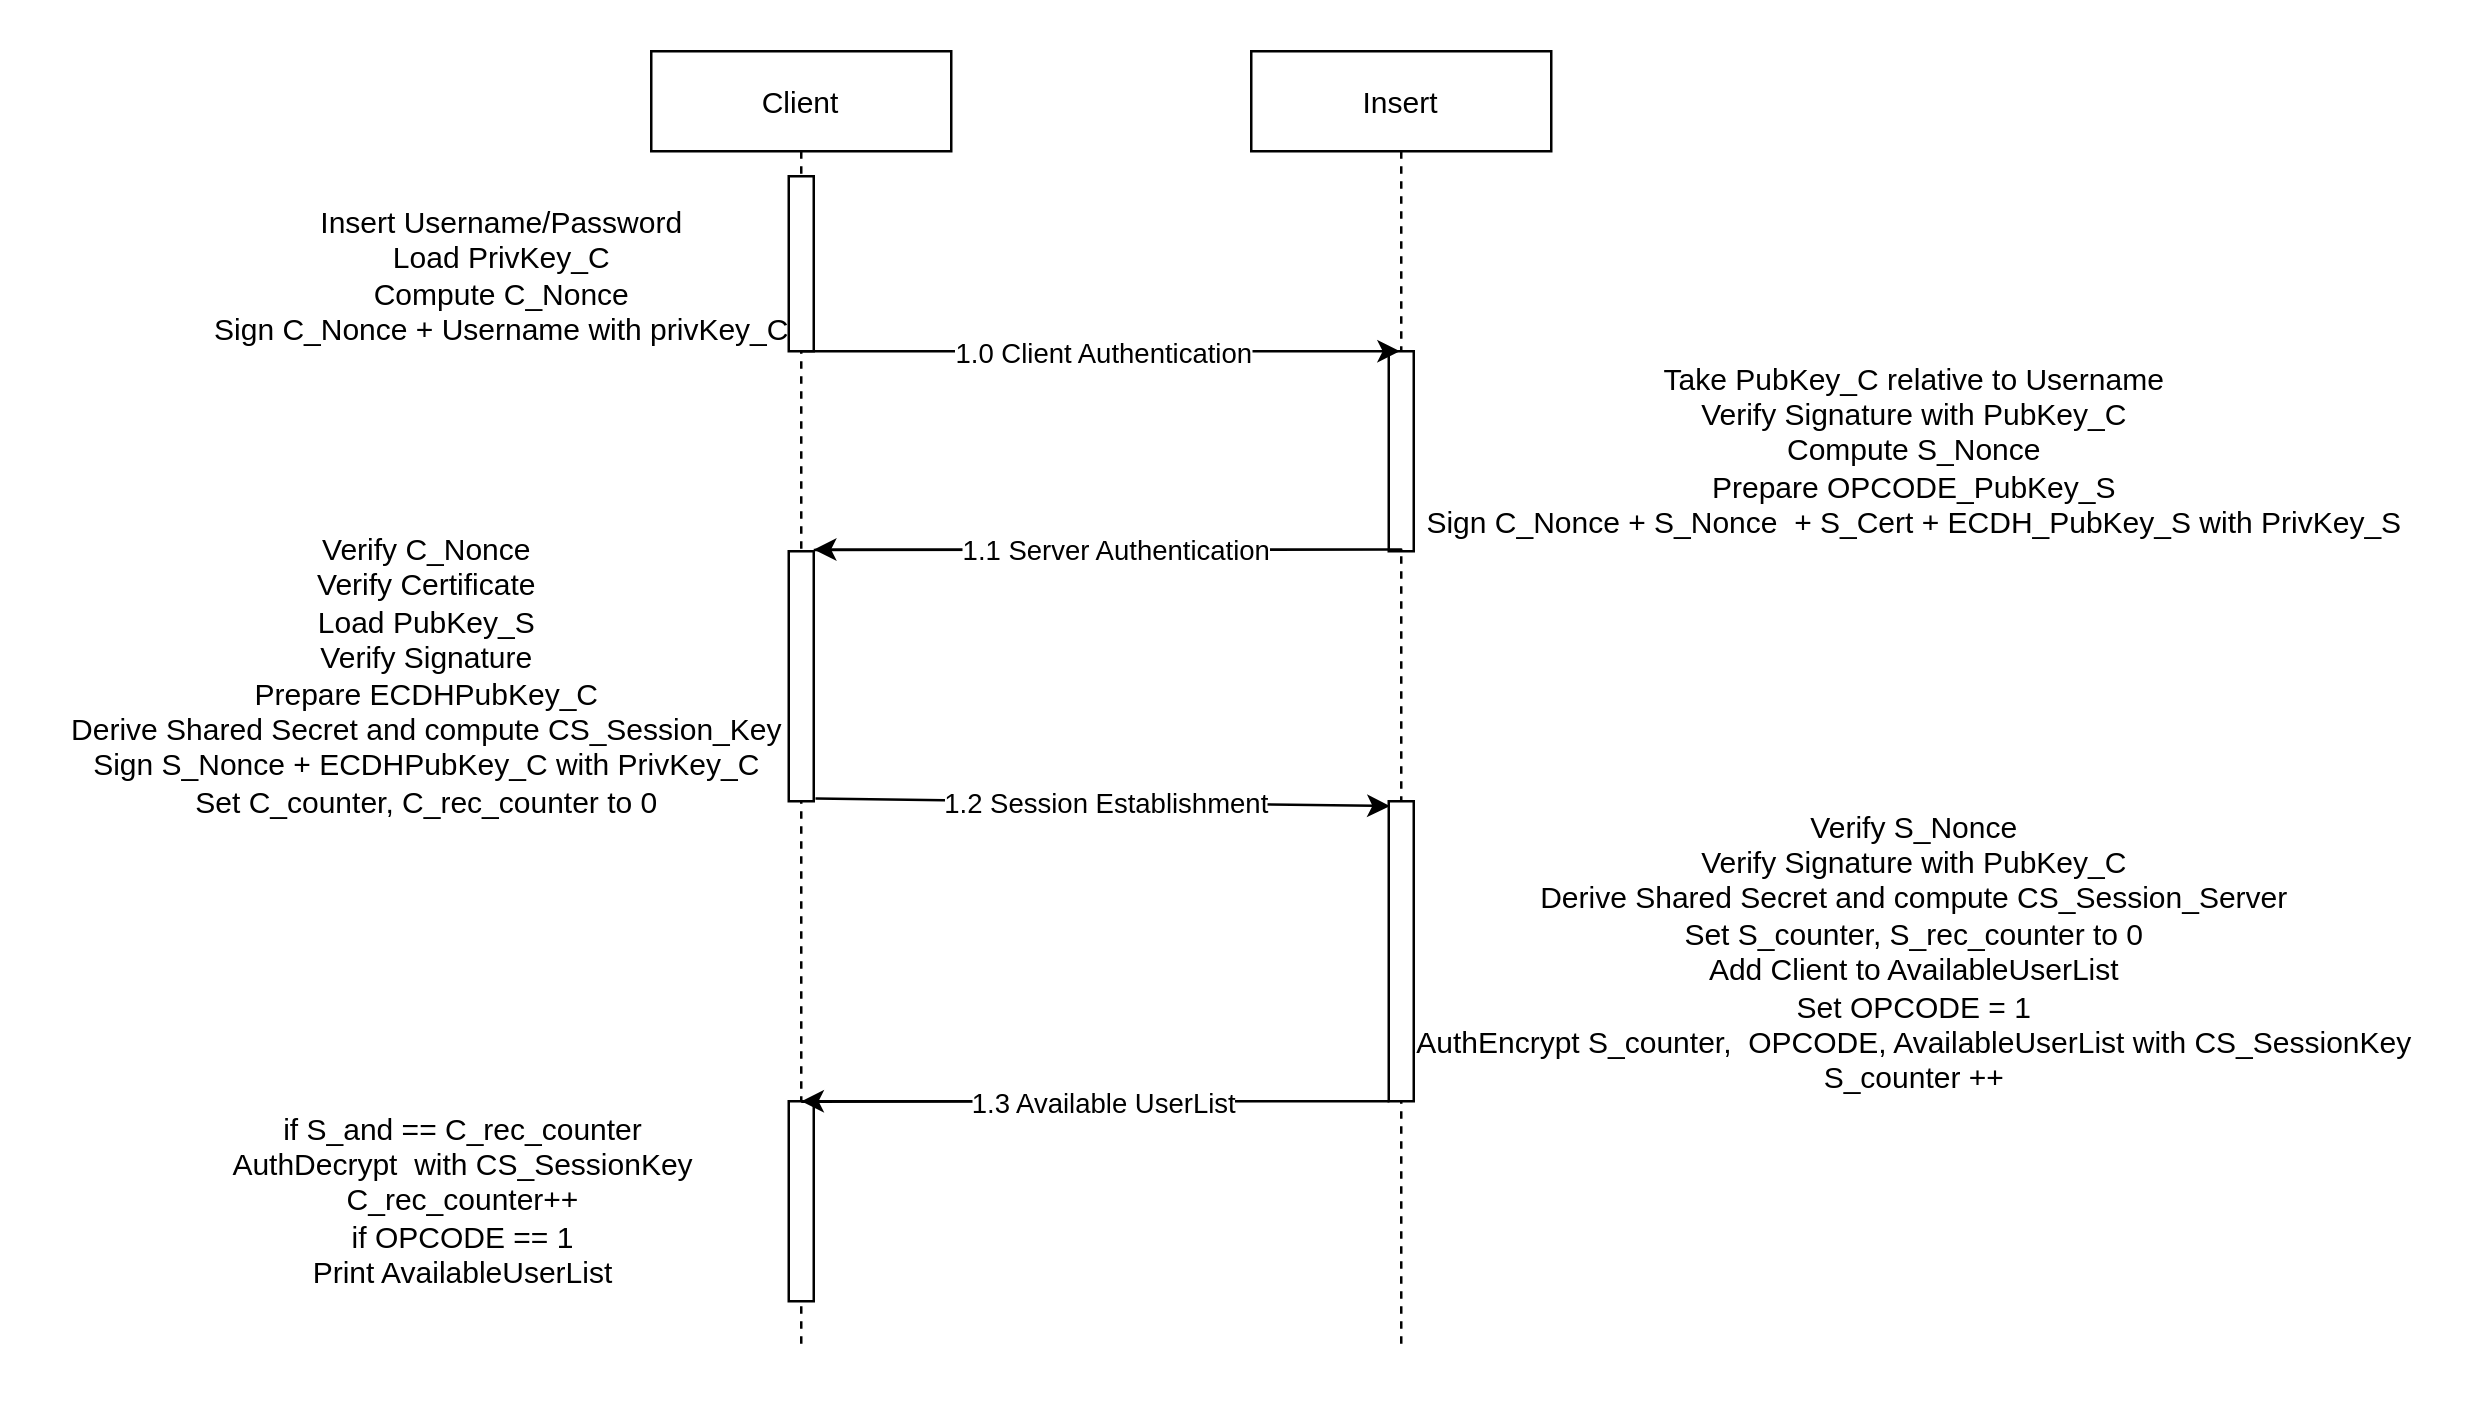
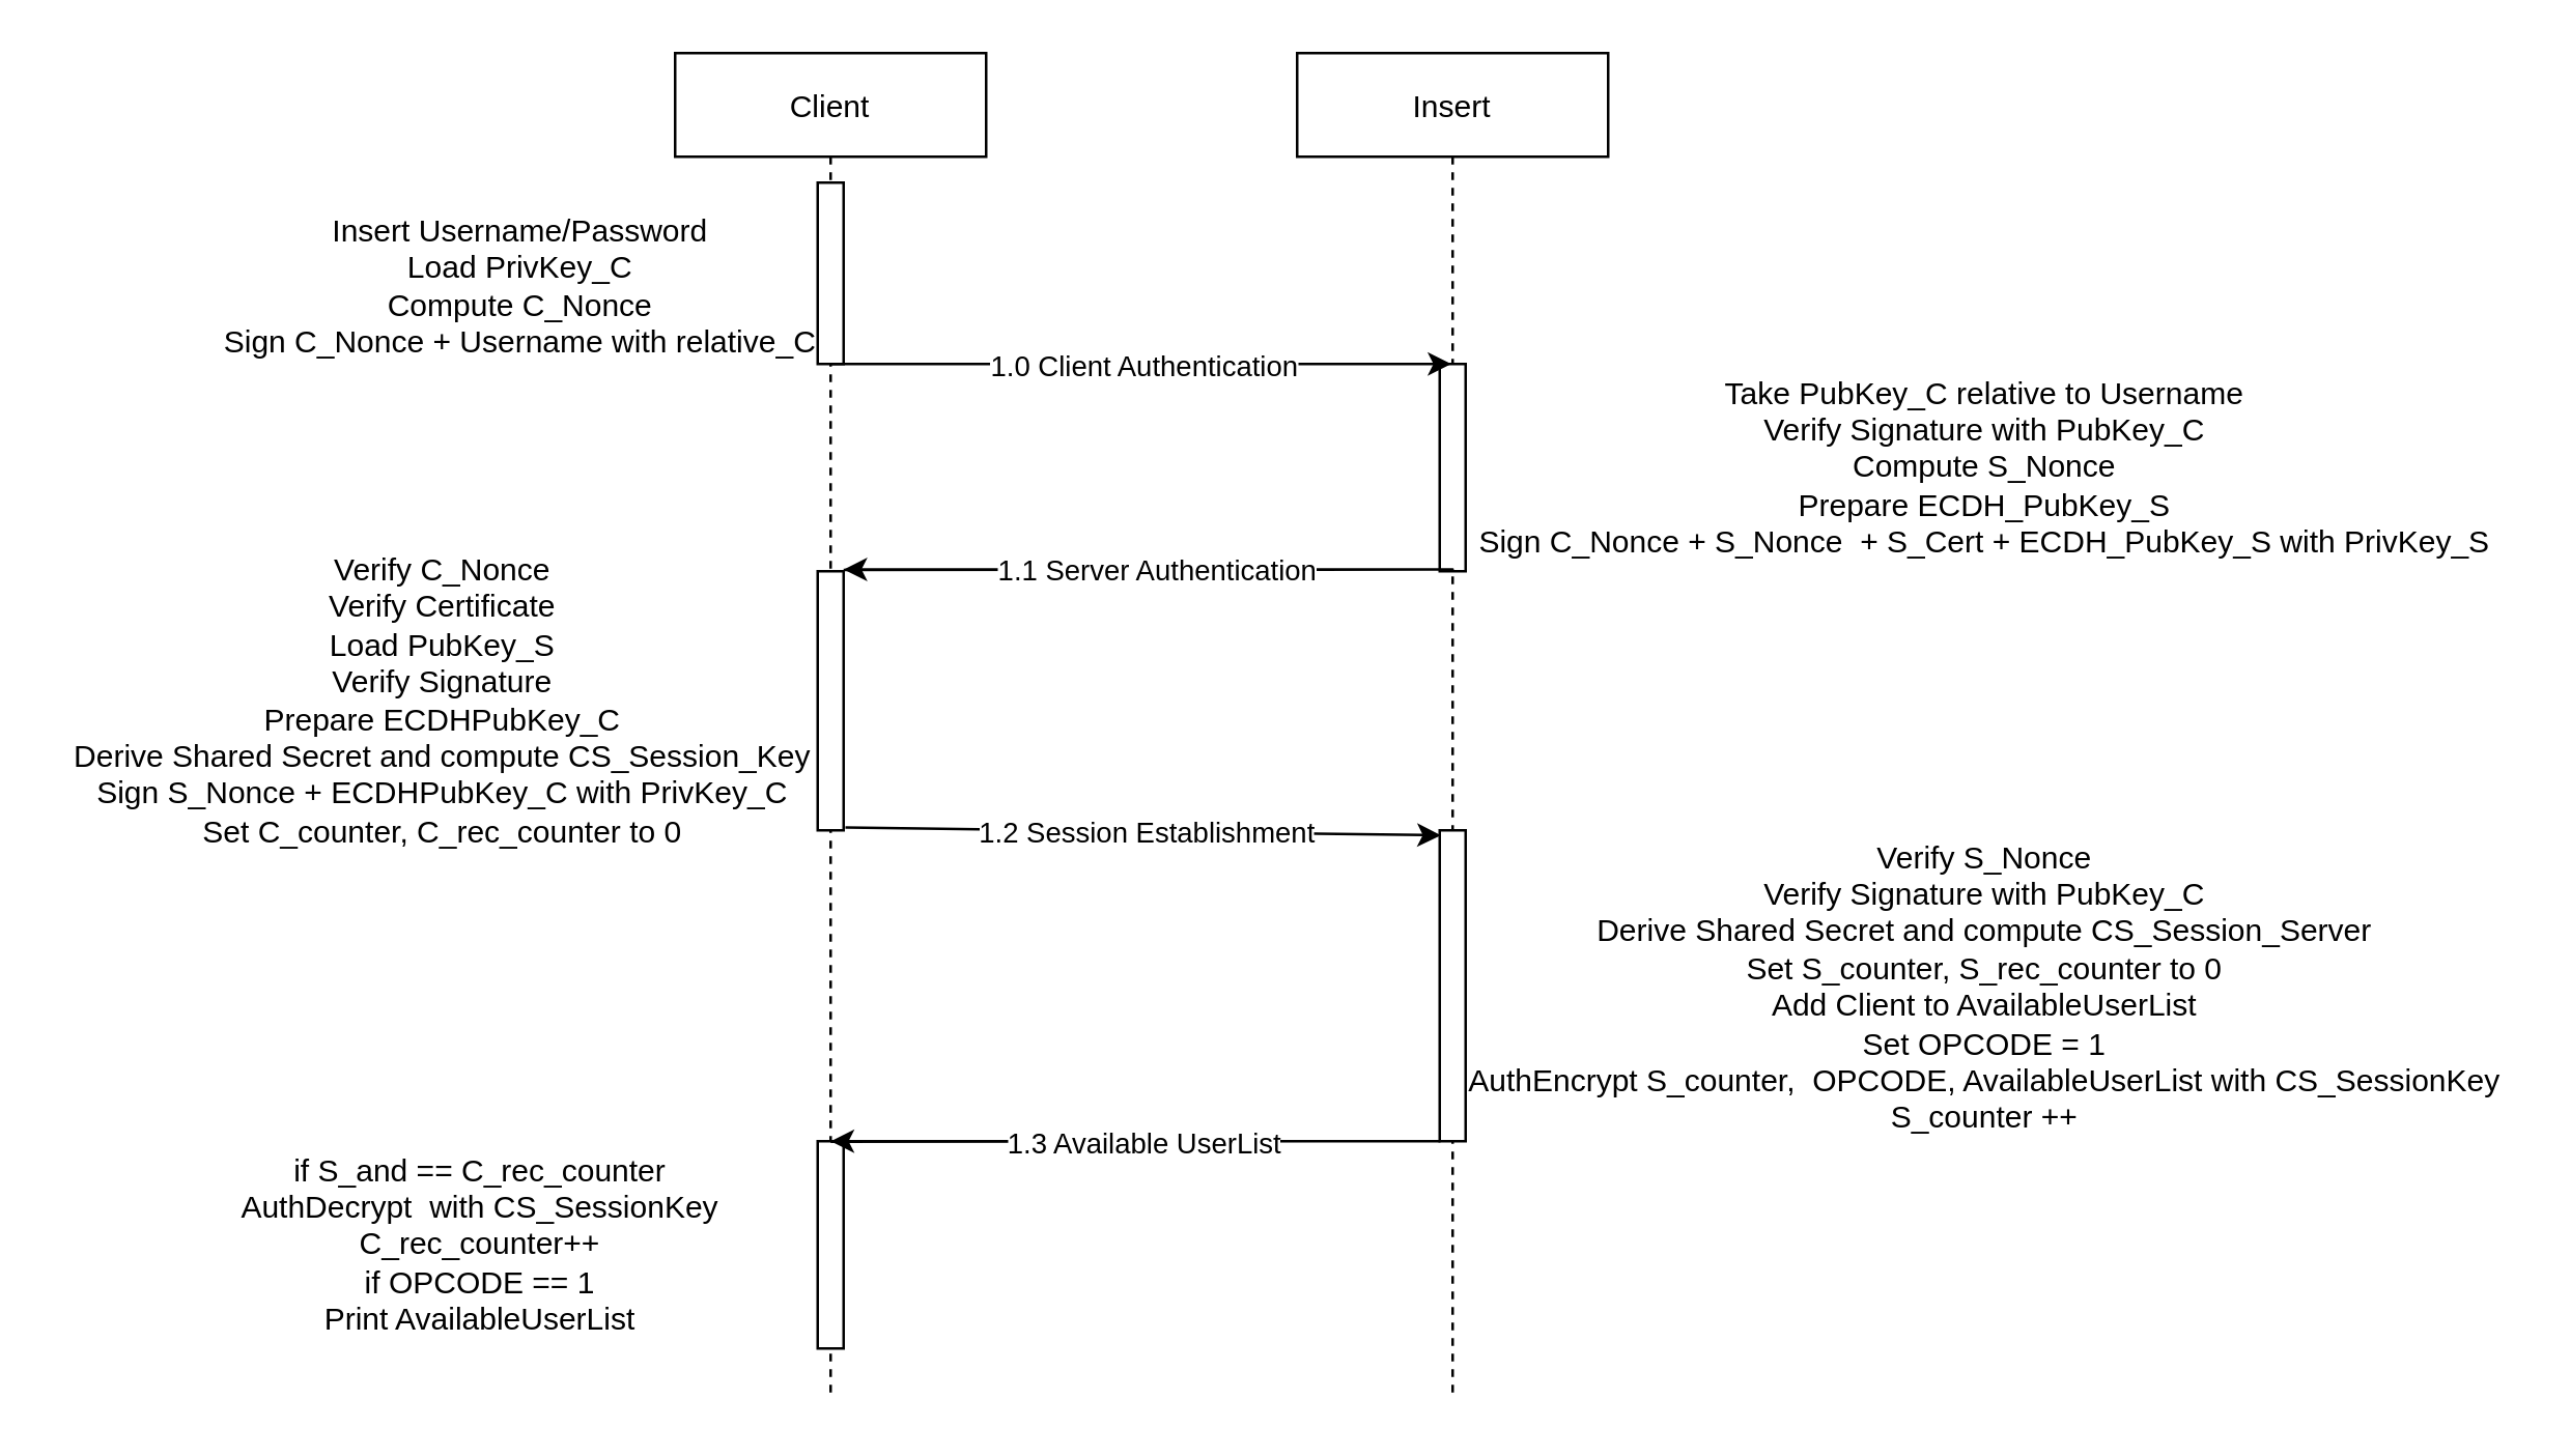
- <mxCell id="16" value="Insert Username/Password&lt;br&gt;&lt;div&gt;Load PrivKey_C&lt;/div&gt;&lt;div&gt;Compute C_Nonce&lt;/div&gt;&lt;div&gt;Sign C_Nonce + Username with privKey_C&lt;br&gt;&lt;/div&gt;" style="text;html=1;align=center;verticalAlign=middle;resizable=0;points=[];autosize=1;strokeColor=none;" parent="1" vertex="1"><mxGeometry x="80" y="80" width="240" height="60" as="geometry" /></mxCell>
+ <mxCell id="16" value="Insert Username/Password&lt;br&gt;&lt;div&gt;Load PrivKey_C&lt;/div&gt;&lt;div&gt;Compute C_Nonce&lt;/div&gt;&lt;div&gt;Sign C_Nonce + Username with relative_C&lt;br&gt;&lt;/div&gt;" style="text;html=1;align=center;verticalAlign=middle;resizable=0;points=[];autosize=1;strokeColor=none;" parent="1" vertex="1"><mxGeometry x="80" y="80" width="240" height="60" as="geometry" /></mxCell>
- <mxCell id="6" value="&lt;div&gt;Take PubKey_C relative to Username&lt;br&gt;&lt;/div&gt;&lt;div&gt;Verify Signature with PubKey_C&lt;br&gt;&lt;/div&gt;&lt;div&gt;Compute S_Nonce &lt;br&gt;&lt;/div&gt;&lt;div&gt;Prepare OPCODE_PubKey_S&lt;/div&gt;&lt;div&gt;Sign C_Nonce + S_Nonce&amp;nbsp; + S_Cert + ECDH_PubKey_S with PrivKey_S&lt;br&gt;&lt;/div&gt;" style="text;html=1;align=center;verticalAlign=middle;resizable=0;points=[];autosize=1;strokeColor=none;" parent="1" vertex="1"><mxGeometry x="565" y="140" width="400" height="80" as="geometry" /></mxCell>
+ <mxCell id="6" value="&lt;div&gt;Take PubKey_C relative to Username&lt;br&gt;&lt;/div&gt;&lt;div&gt;Verify Signature with PubKey_C&lt;br&gt;&lt;/div&gt;&lt;div&gt;Compute S_Nonce &lt;br&gt;&lt;/div&gt;&lt;div&gt;Prepare ECDH_PubKey_S&lt;/div&gt;&lt;div&gt;Sign C_Nonce + S_Nonce&amp;nbsp; + S_Cert + ECDH_PubKey_S with PrivKey_S&lt;br&gt;&lt;/div&gt;" style="text;html=1;align=center;verticalAlign=middle;resizable=0;points=[];autosize=1;strokeColor=none;" parent="1" vertex="1"><mxGeometry x="565" y="140" width="400" height="80" as="geometry" /></mxCell>
